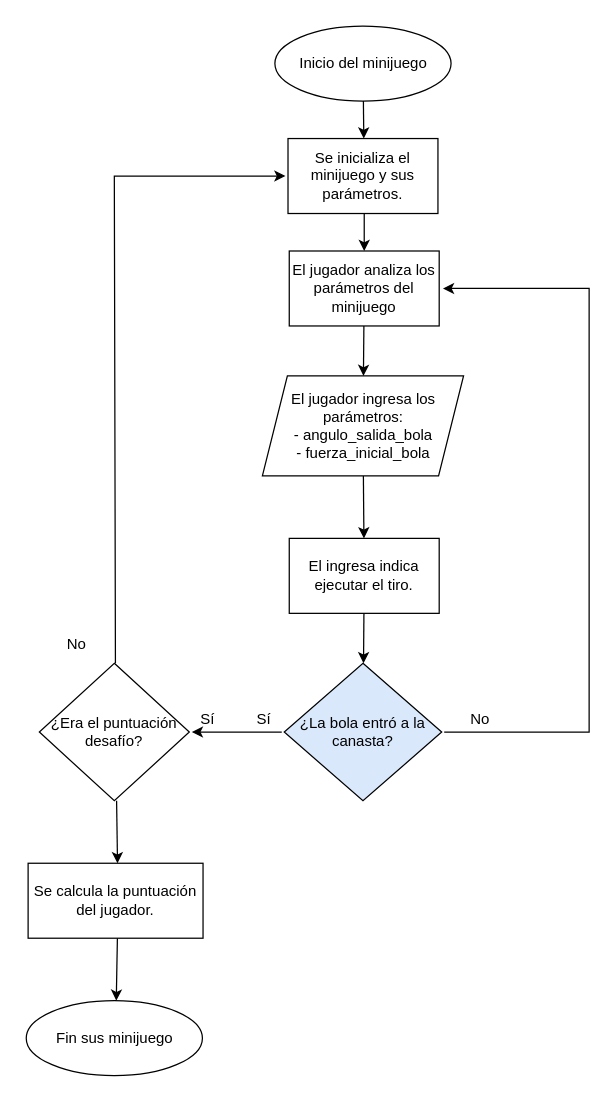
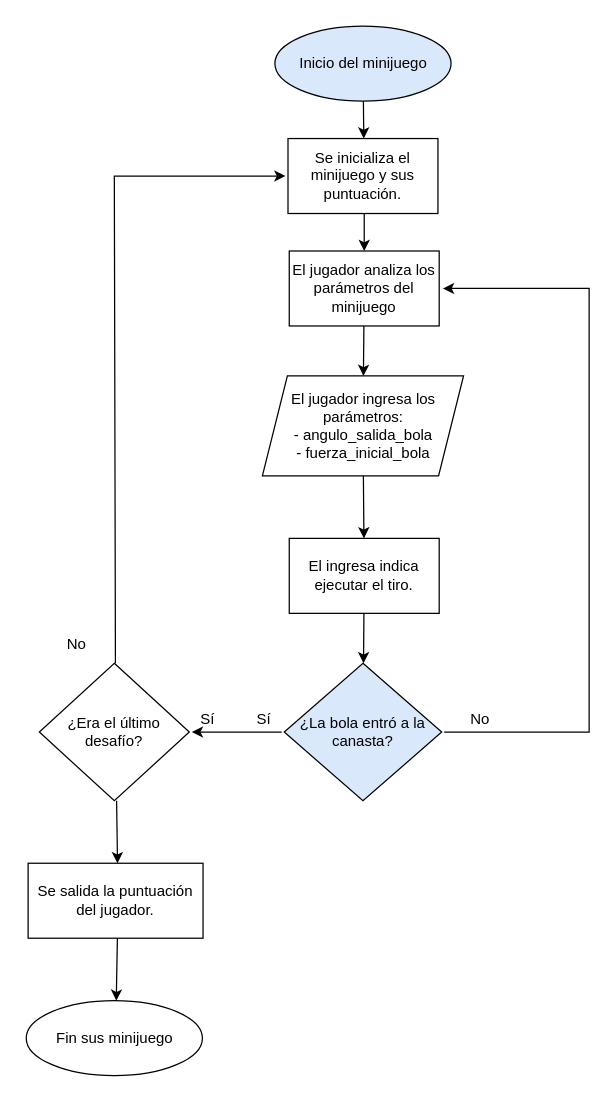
- <mxCell id="23" value="Inicio del minijuego" style="ellipse;whiteSpace=wrap;html=1;" vertex="1" parent="1"><mxGeometry x="219.5" y="20" width="141" height="60" as="geometry" /></mxCell>
+ <mxCell id="23" value="Inicio del minijuego" style="ellipse;whiteSpace=wrap;html=1;fillColor=#dae8fc;" vertex="1" parent="1"><mxGeometry x="219.5" y="20" width="141" height="60" as="geometry" /></mxCell>
- <mxCell id="18" value="&lt;span&gt;Se inicializa el minijuego y sus parámetros.&lt;/span&gt;" style="rounded=0;whiteSpace=wrap;html=1;" vertex="1" parent="1"><mxGeometry x="230" y="110" width="120" height="60" as="geometry" /></mxCell>
+ <mxCell id="18" value="&lt;span&gt;Se inicializa el minijuego y sus puntuación.&lt;/span&gt;" style="rounded=0;whiteSpace=wrap;html=1;" vertex="1" parent="1"><mxGeometry x="230" y="110" width="120" height="60" as="geometry" /></mxCell>
- <mxCell id="20" value="&lt;span&gt;¿Era el puntuación desafío?&lt;/span&gt;" style="rhombus;whiteSpace=wrap;html=1;" vertex="1" parent="1"><mxGeometry x="31" y="530" width="120" height="110" as="geometry" /></mxCell>
+ <mxCell id="20" value="&lt;span&gt;¿Era el último desafío?&lt;/span&gt;" style="rhombus;whiteSpace=wrap;html=1;" vertex="1" parent="1"><mxGeometry x="31" y="530" width="120" height="110" as="geometry" /></mxCell>
- <mxCell id="22" value="&lt;span&gt;Se calcula la puntuación del jugador.&lt;/span&gt;" style="rounded=0;whiteSpace=wrap;html=1;" vertex="1" parent="1"><mxGeometry x="22" y="690" width="140" height="60" as="geometry" /></mxCell>
+ <mxCell id="22" value="&lt;span&gt;Se salida la puntuación del jugador.&lt;/span&gt;" style="rounded=0;whiteSpace=wrap;html=1;" vertex="1" parent="1"><mxGeometry x="22" y="690" width="140" height="60" as="geometry" /></mxCell>
